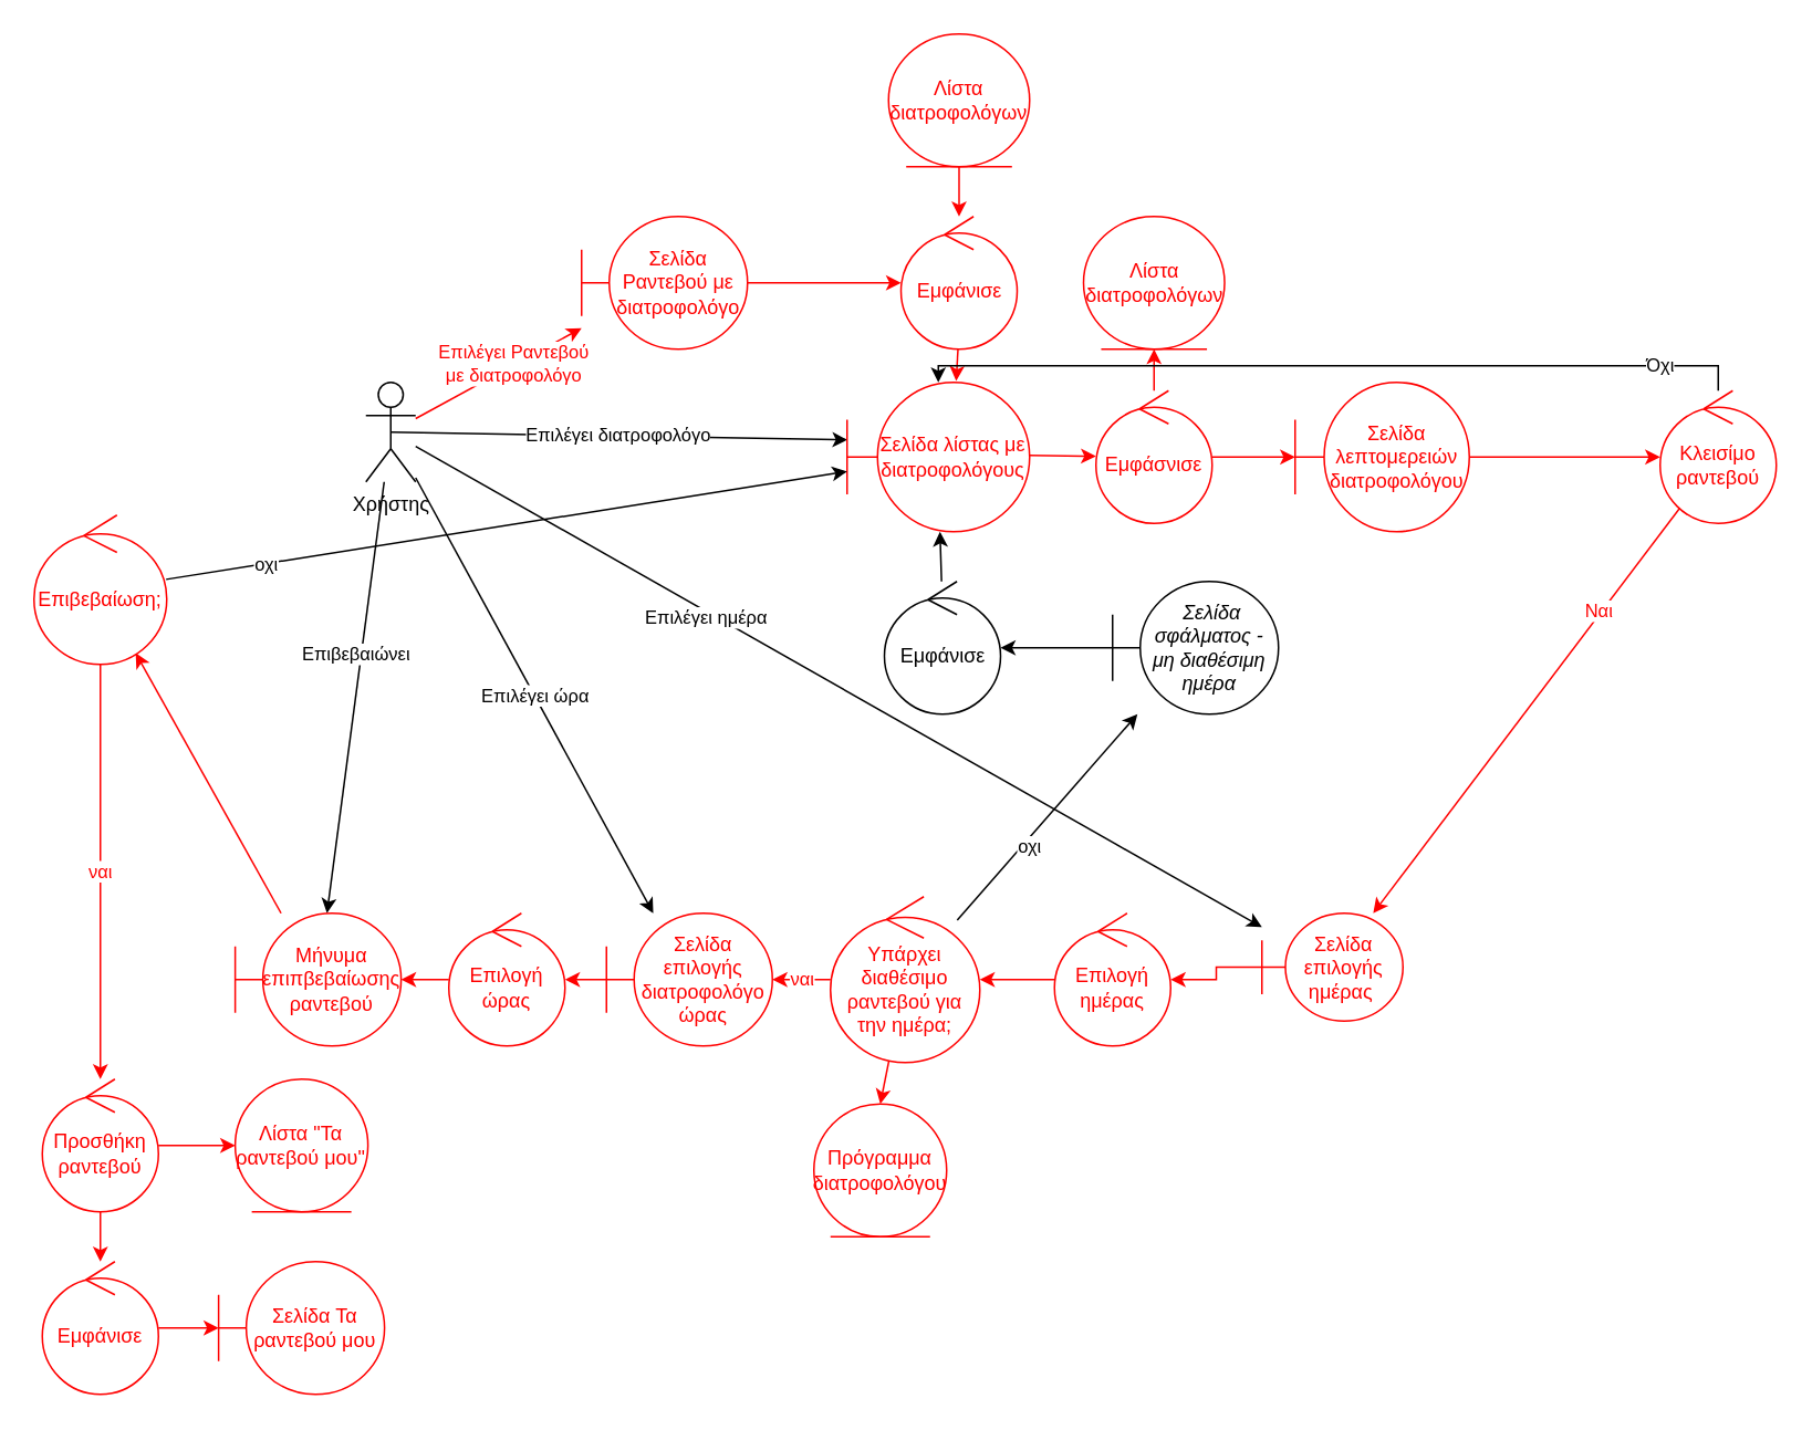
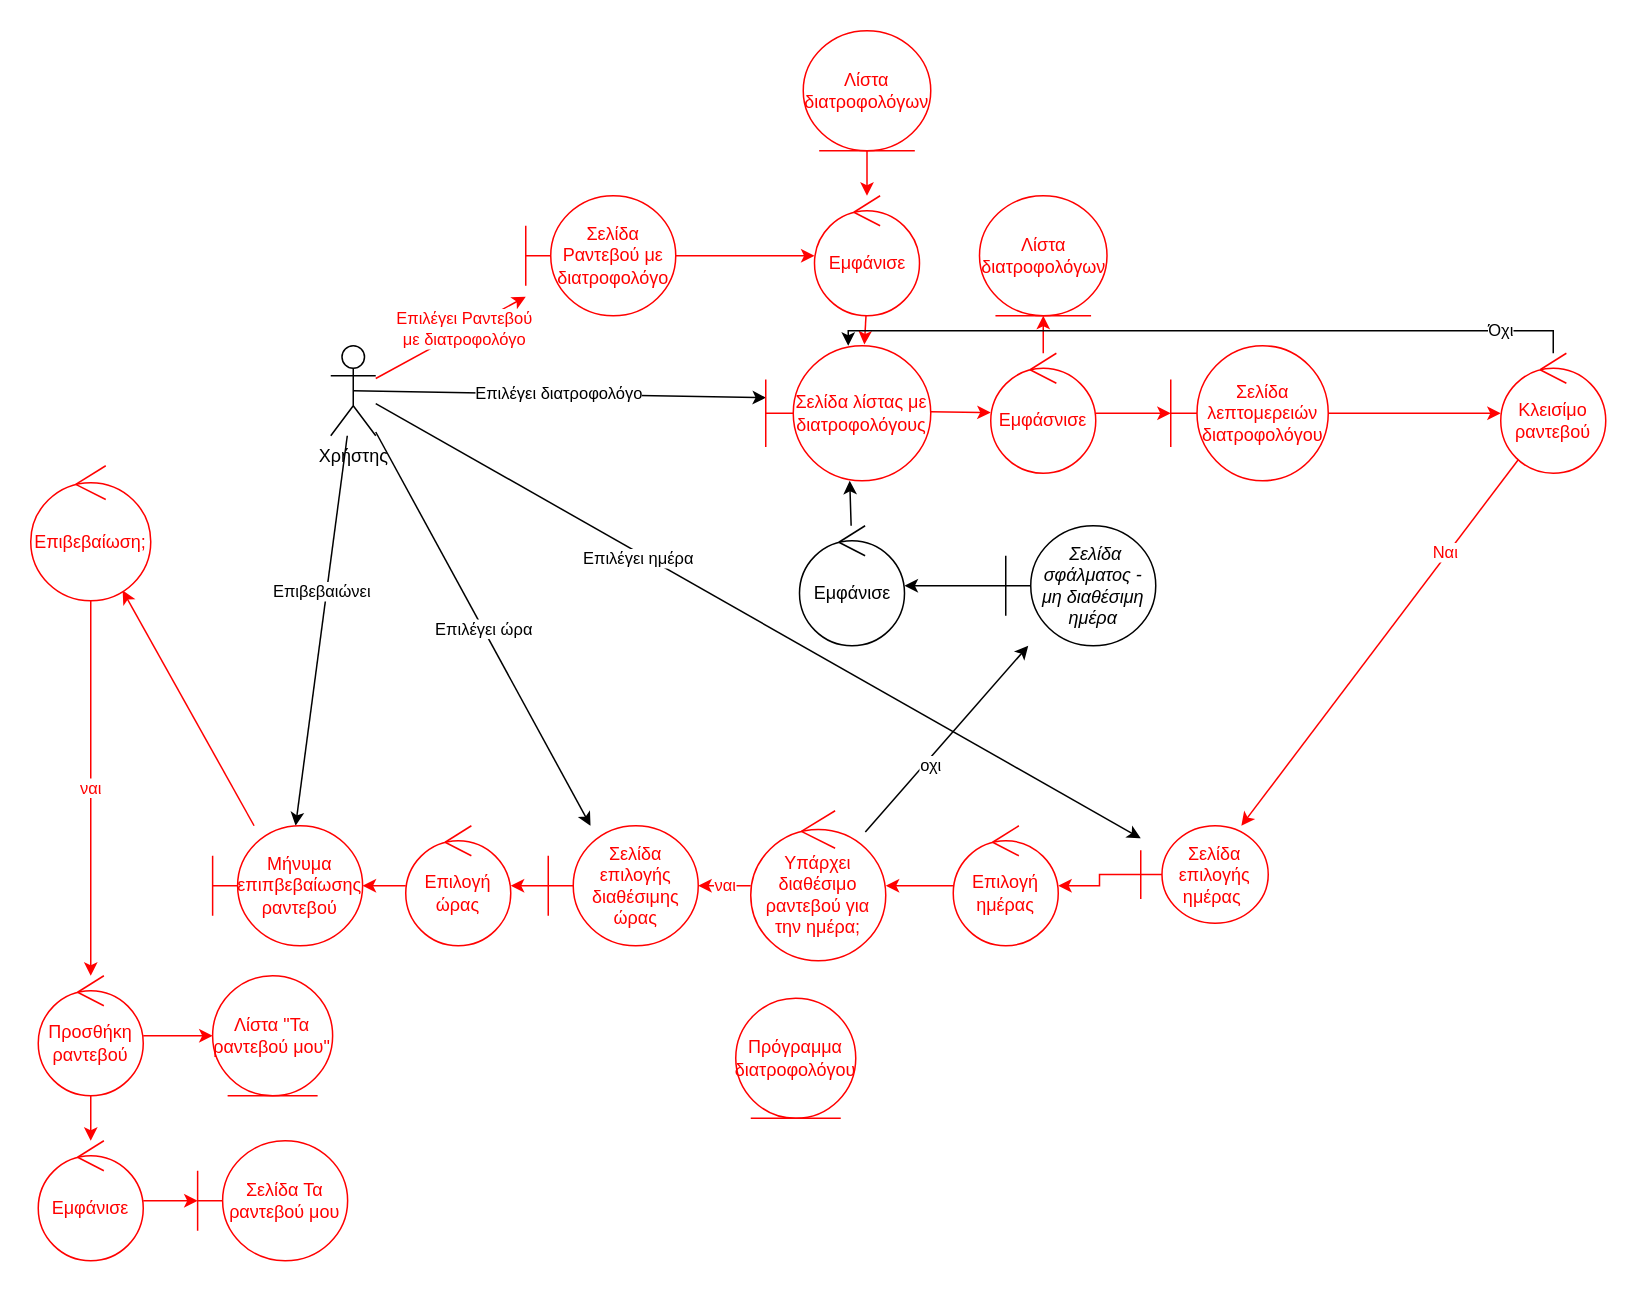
- <mxCell id="50" value="" style="rounded=0;orthogonalLoop=1;jettySize=auto;html=1;" parent="1" source="53" target="18" edge="1"><mxGeometry relative="1" as="geometry" /></mxCell>
- <mxCell id="51" value="οχι" style="edgeLabel;html=1;align=center;verticalAlign=middle;resizable=0;points=[];" parent="50" vertex="1" connectable="0"><mxGeometry x="-0.704" relative="1" as="geometry"><mxPoint as="offset" /></mxGeometry></mxCell>
- <mxCell id="45" value="&lt;font color=&quot;#ff0000&quot;&gt;Σελίδα επιλογής διατροφολόγο ώρας&lt;/font&gt;" style="shape=umlBoundary;whiteSpace=wrap;html=1;strokeColor=#FF0000;" parent="1" vertex="1"><mxGeometry x="365" y="550" width="100" height="80" as="geometry" /></mxCell>
+ <mxCell id="45" value="&lt;font color=&quot;#ff0000&quot;&gt;Σελίδα επιλογής διαθέσιμης ώρας&lt;/font&gt;" style="shape=umlBoundary;whiteSpace=wrap;html=1;strokeColor=#FF0000;" parent="1" vertex="1"><mxGeometry x="365" y="550" width="100" height="80" as="geometry" /></mxCell>
- <mxCell id="35" value="" style="rounded=0;orthogonalLoop=1;jettySize=auto;html=1;entryX=0.5;entryY=0;entryDx=0;entryDy=0;endArrow=classic;endFill=1;strokeColor=#FF0000;" parent="1" source="38" target="39" edge="1"><mxGeometry relative="1" as="geometry"><mxPoint x="445" y="440" as="targetPoint" /></mxGeometry></mxCell>
